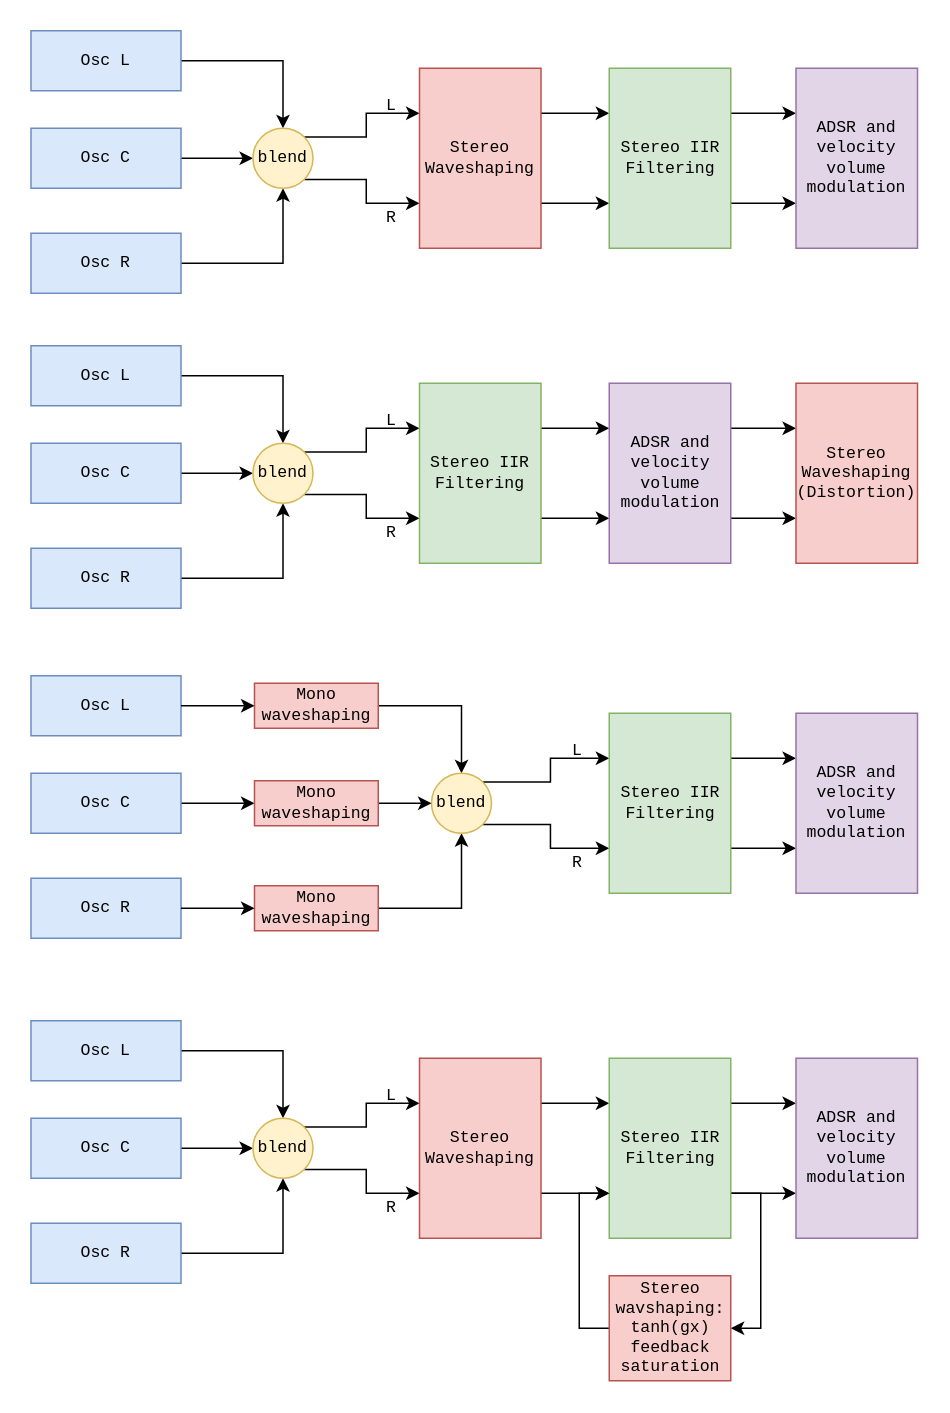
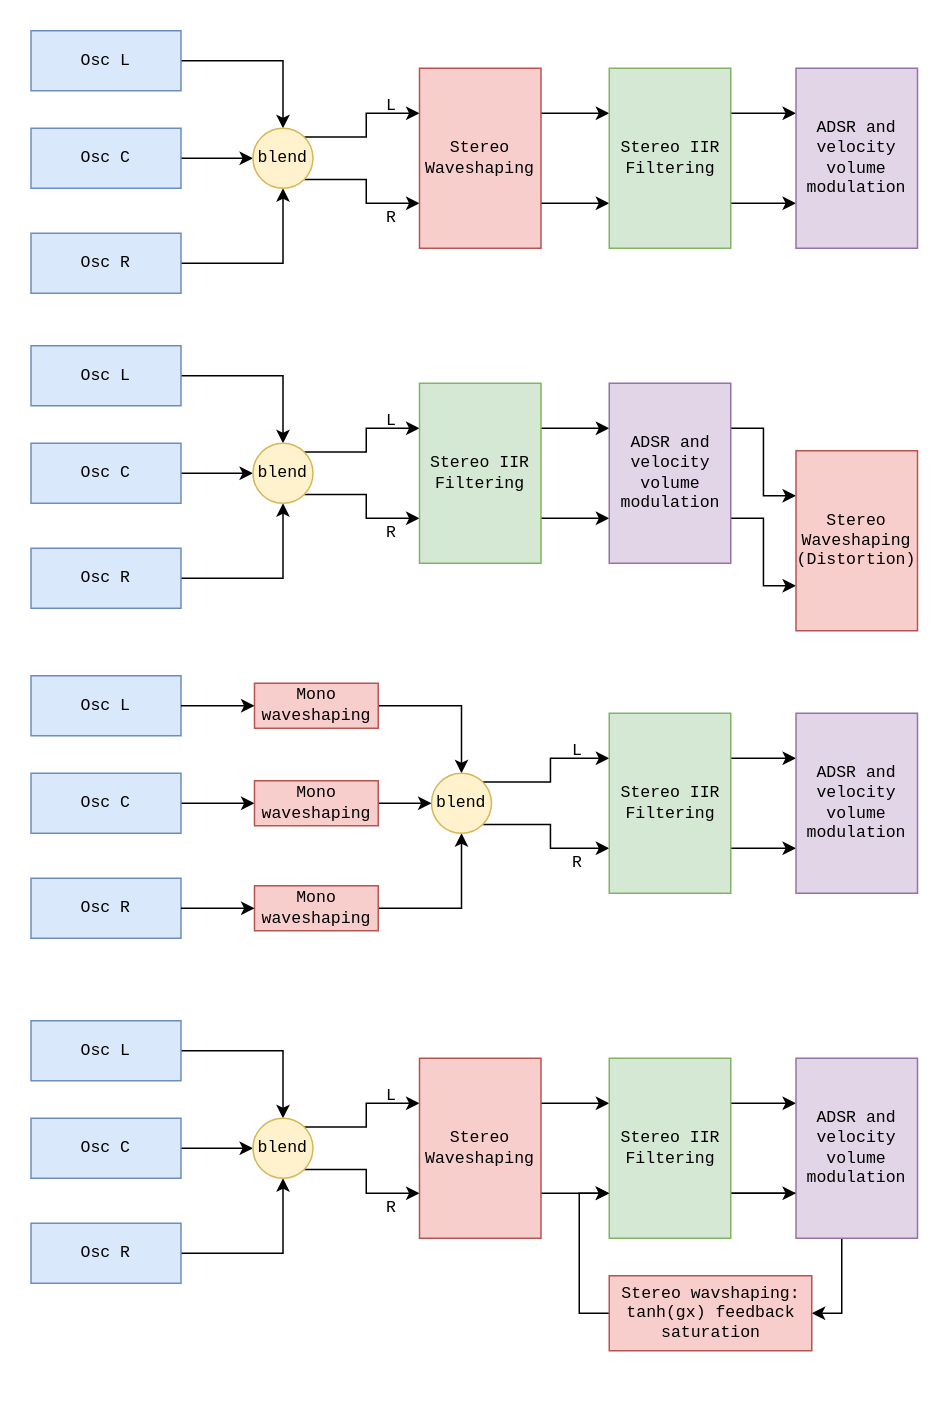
- <mxCell id="58" value="Stereo Waveshaping (Distortion)" style="rounded=0;whiteSpace=wrap;html=1;strokeWidth=1;fontFamily=Courier New;fontSize=11;fillColor=#f8cecc;strokeColor=#b85450;" vertex="1" parent="1"><mxGeometry x="530" y="255" width="81" height="120" as="geometry" /></mxCell>
+ <mxCell id="58" value="Stereo Waveshaping (Distortion)" style="rounded=0;whiteSpace=wrap;html=1;strokeWidth=1;fontFamily=Courier New;fontSize=11;fillColor=#f8cecc;strokeColor=#b85450;" vertex="1" parent="1"><mxGeometry x="530" y="300" width="81" height="120" as="geometry" /></mxCell>
- <mxCell id="79" value="Stereo wavshaping: tanh(gx) feedback saturation" style="rounded=0;whiteSpace=wrap;html=1;strokeWidth=1;fontFamily=Courier New;fontSize=11;fillColor=#f8cecc;strokeColor=#b85450;" vertex="1" parent="1"><mxGeometry x="405.5" y="850" width="81" height="70" as="geometry" /></mxCell>
+ <mxCell id="79" value="Stereo wavshaping: tanh(gx) feedback saturation" style="rounded=0;whiteSpace=wrap;html=1;strokeWidth=1;fontFamily=Courier New;fontSize=11;fillColor=#f8cecc;strokeColor=#b85450;" vertex="1" parent="1"><mxGeometry x="405.5" y="850" width="135" height="50" as="geometry" /></mxCell>
